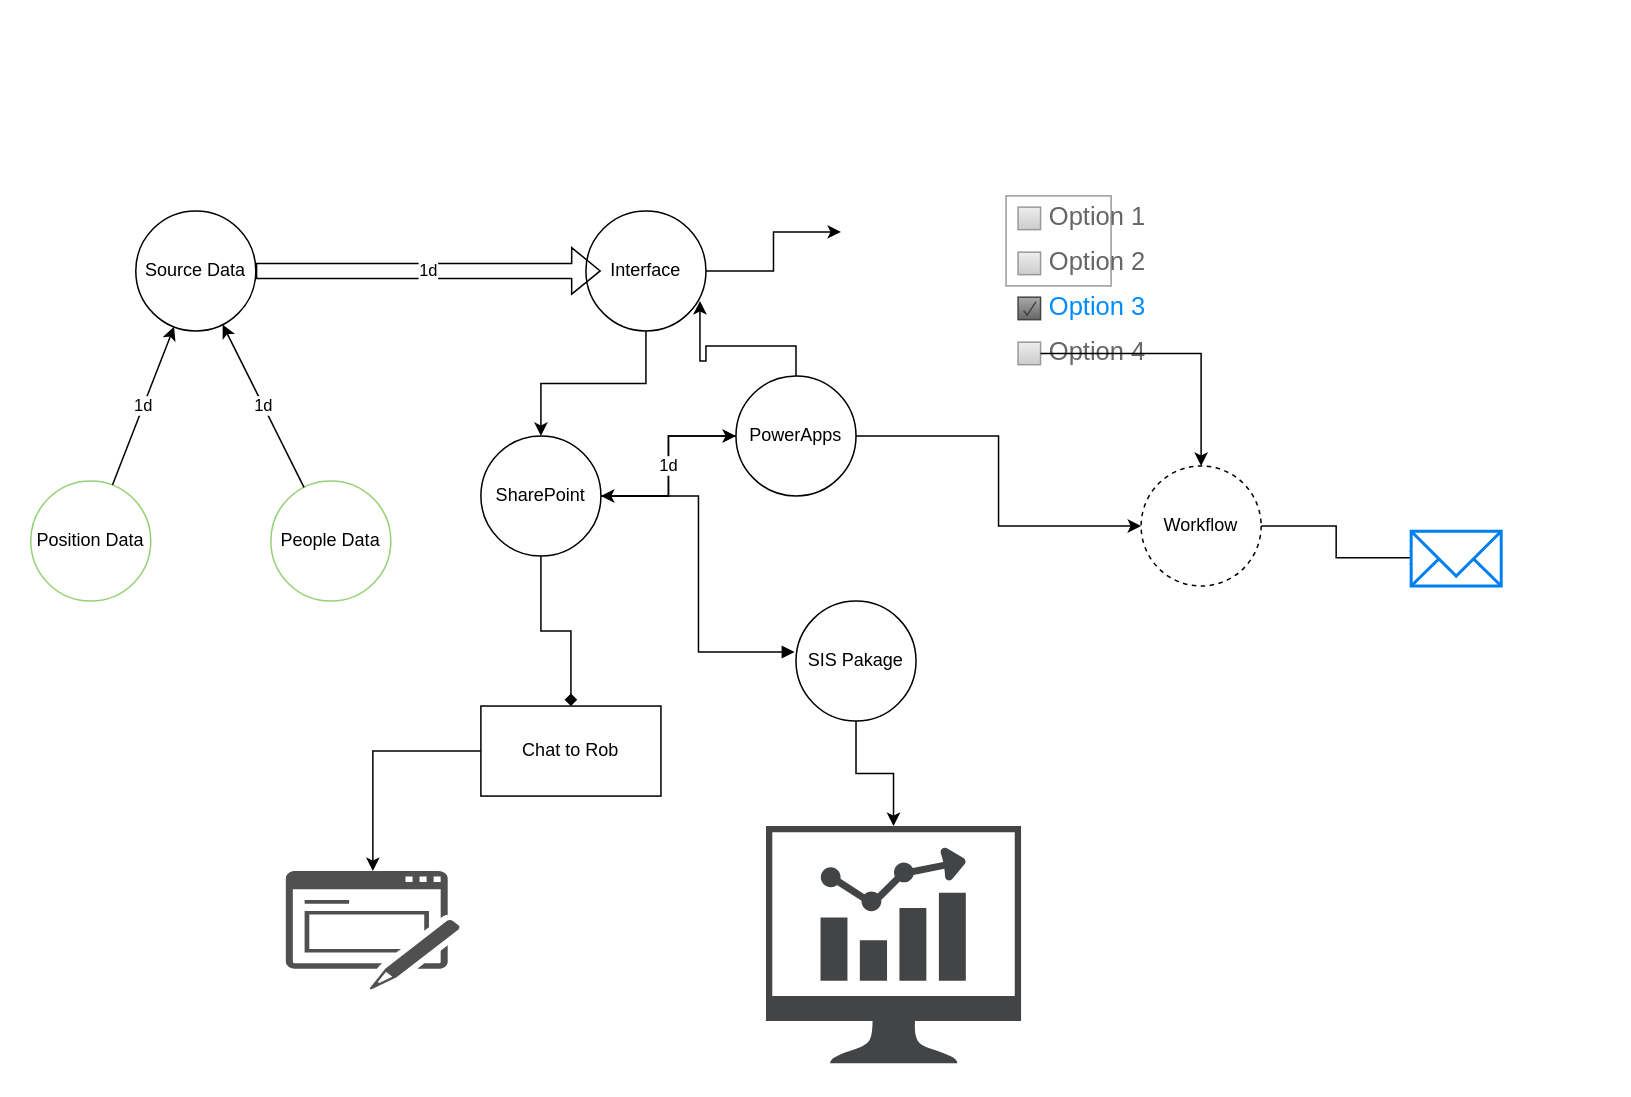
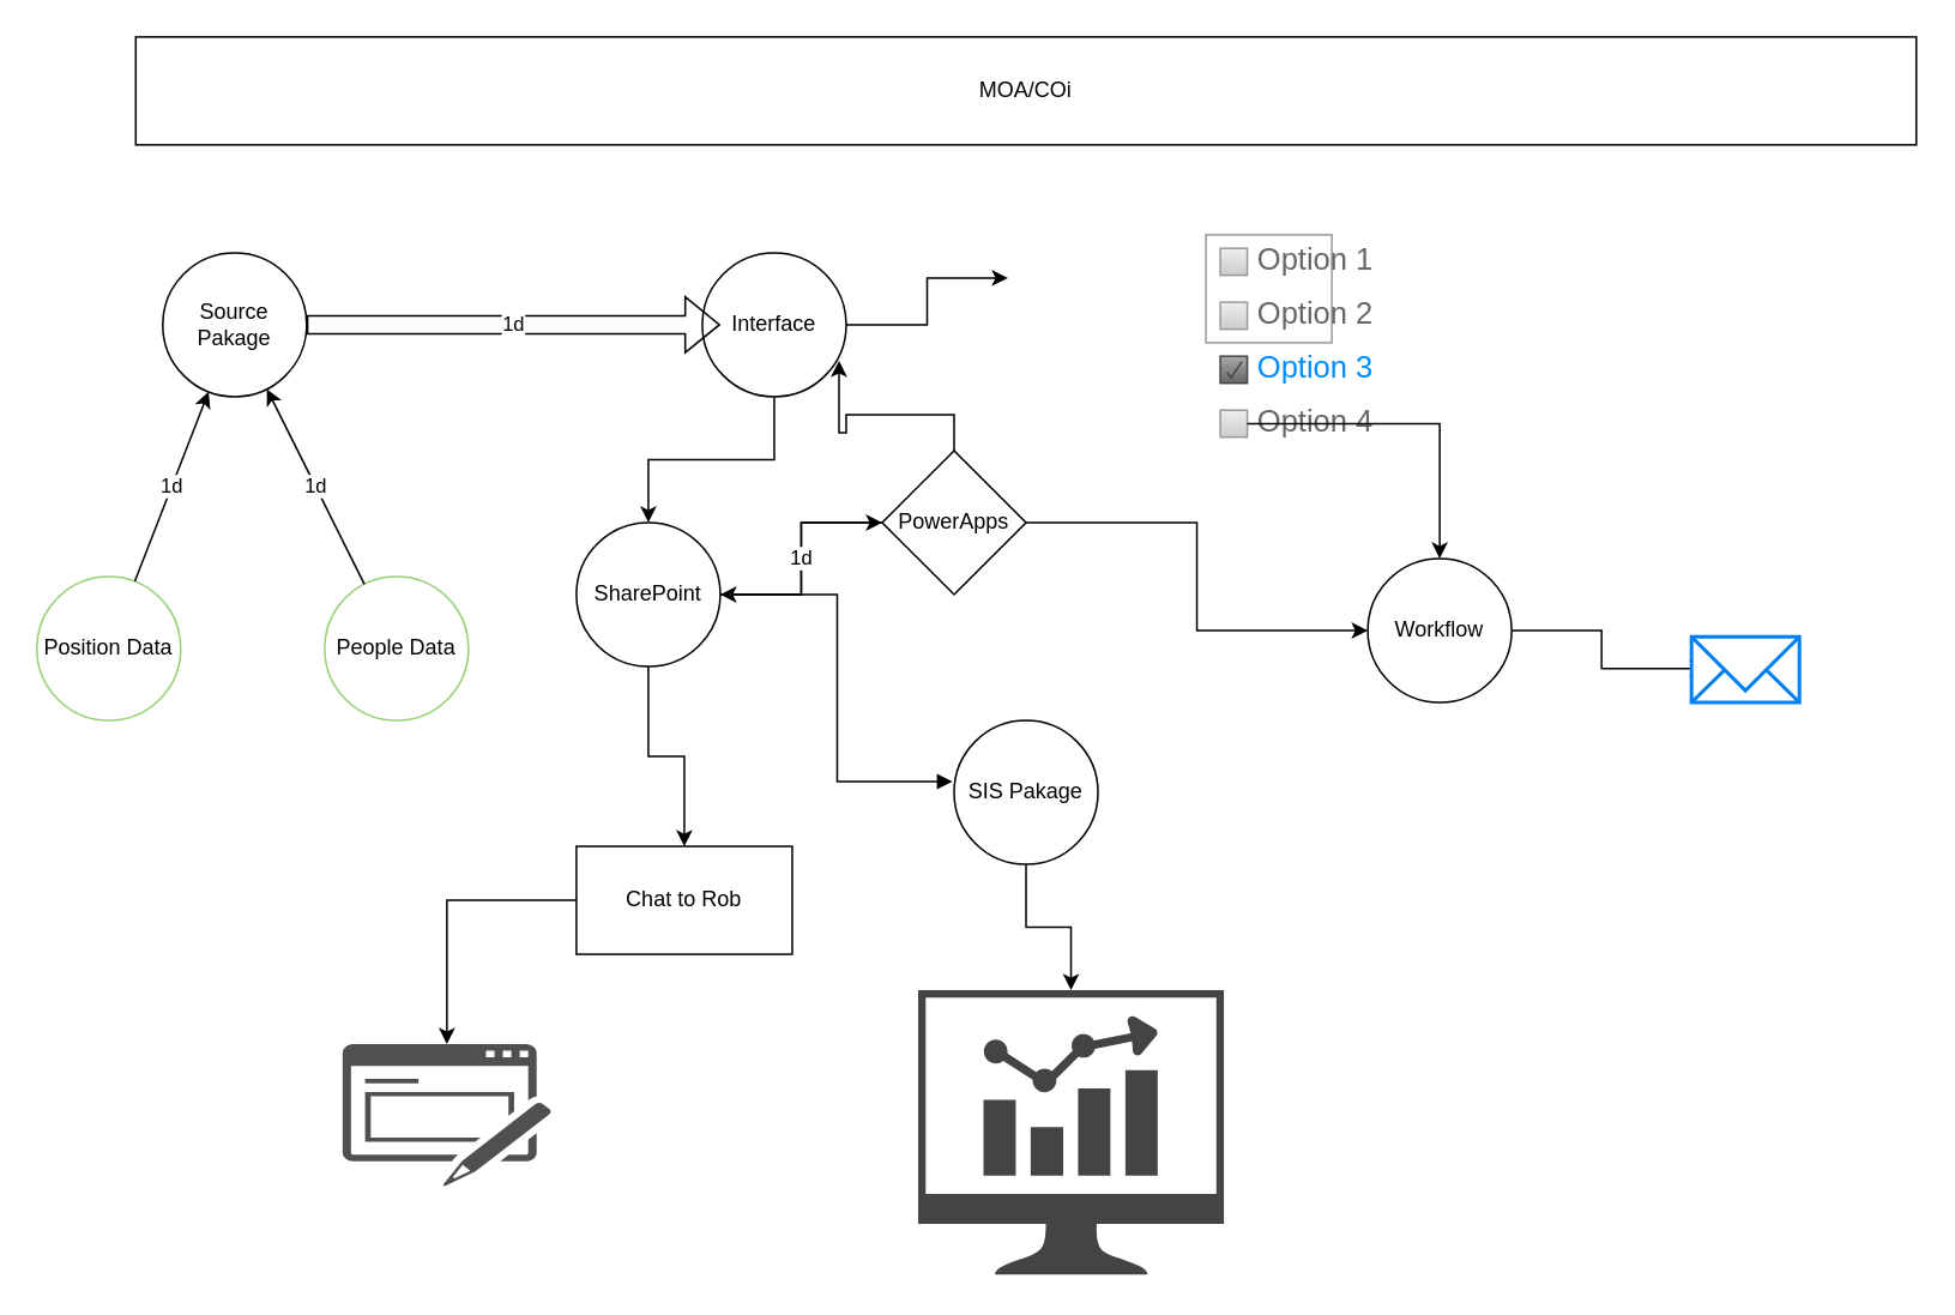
+ <mxCell id="10" value="MOA/COi" style="rounded=0;whiteSpace=wrap;html=1;" vertex="1" parent="1"><mxGeometry x="75" y="20" width="990" height="60" as="geometry" /></mxCell>
- <mxCell id="2" value="Source Data" style="ellipse;whiteSpace=wrap;html=1;aspect=fixed;" vertex="1" parent="1"><mxGeometry x="90" y="140" width="80" height="80" as="geometry" /></mxCell>
+ <mxCell id="2" value="Source Pakage" style="ellipse;whiteSpace=wrap;html=1;aspect=fixed;" vertex="1" parent="1"><mxGeometry x="90" y="140" width="80" height="80" as="geometry" /></mxCell>
- <mxCell id="17" value="PowerApps" style="ellipse;whiteSpace=wrap;html=1;aspect=fixed;" vertex="1" parent="1"><mxGeometry x="490" y="250" width="80" height="80" as="geometry" /></mxCell>
+ <mxCell id="17" value="PowerApps" style="rhombus;whiteSpace=wrap;html=1;aspect=fixed;" vertex="1" parent="1"><mxGeometry x="490" y="250" width="80" height="80" as="geometry" /></mxCell>
- <mxCell id="6" value="Workflow" style="ellipse;whiteSpace=wrap;html=1;aspect=fixed;dashed=1;" vertex="1" parent="1"><mxGeometry x="760" y="310" width="80" height="80" as="geometry" /></mxCell>
+ <mxCell id="6" value="Workflow" style="ellipse;whiteSpace=wrap;html=1;aspect=fixed;" vertex="1" parent="1"><mxGeometry x="760" y="310" width="80" height="80" as="geometry" /></mxCell>
- <mxCell id="19" value="" style="edgeStyle=orthogonalEdgeStyle;rounded=0;orthogonalLoop=1;jettySize=auto;html=1;endArrow=diamond;" edge="1" parent="1" source="21" target="30"><mxGeometry relative="1" as="geometry" /></mxCell>
+ <mxCell id="19" value="" style="edgeStyle=orthogonalEdgeStyle;rounded=0;orthogonalLoop=1;jettySize=auto;html=1;" edge="1" parent="1" source="21" target="30"><mxGeometry relative="1" as="geometry" /></mxCell>
